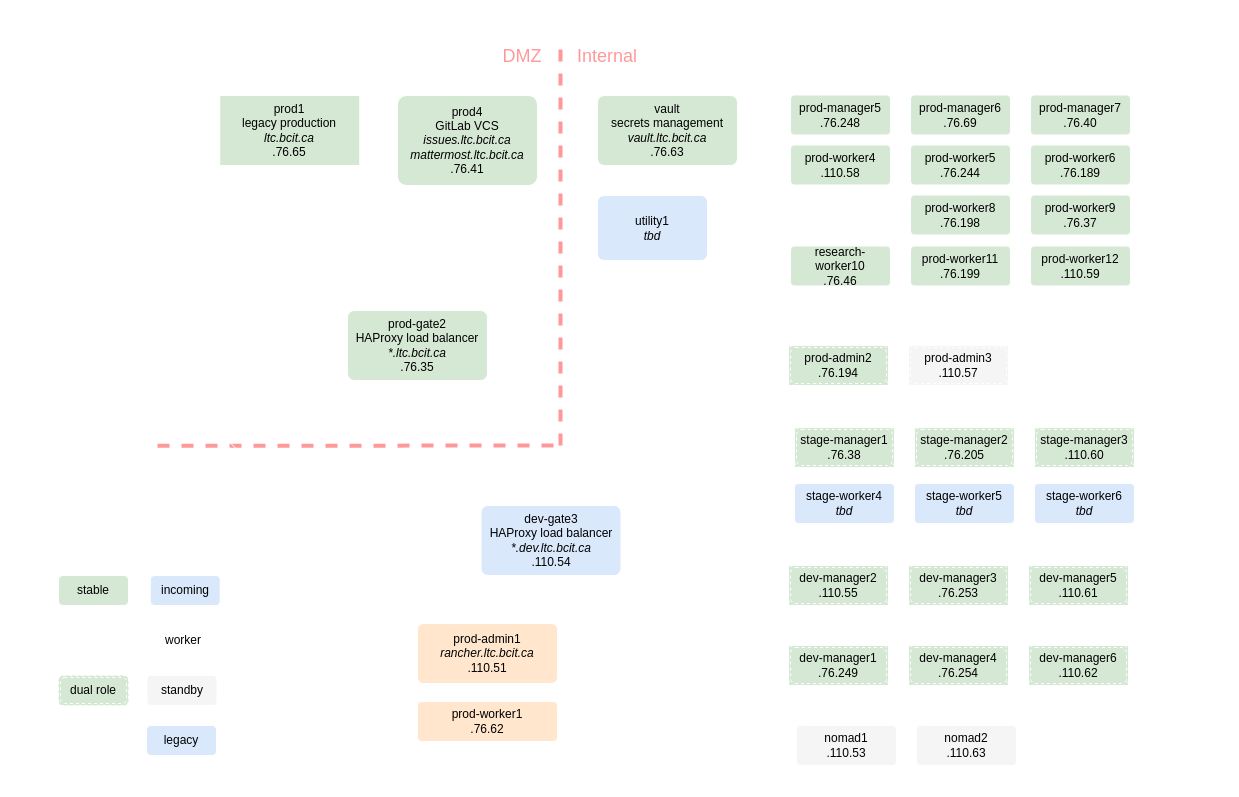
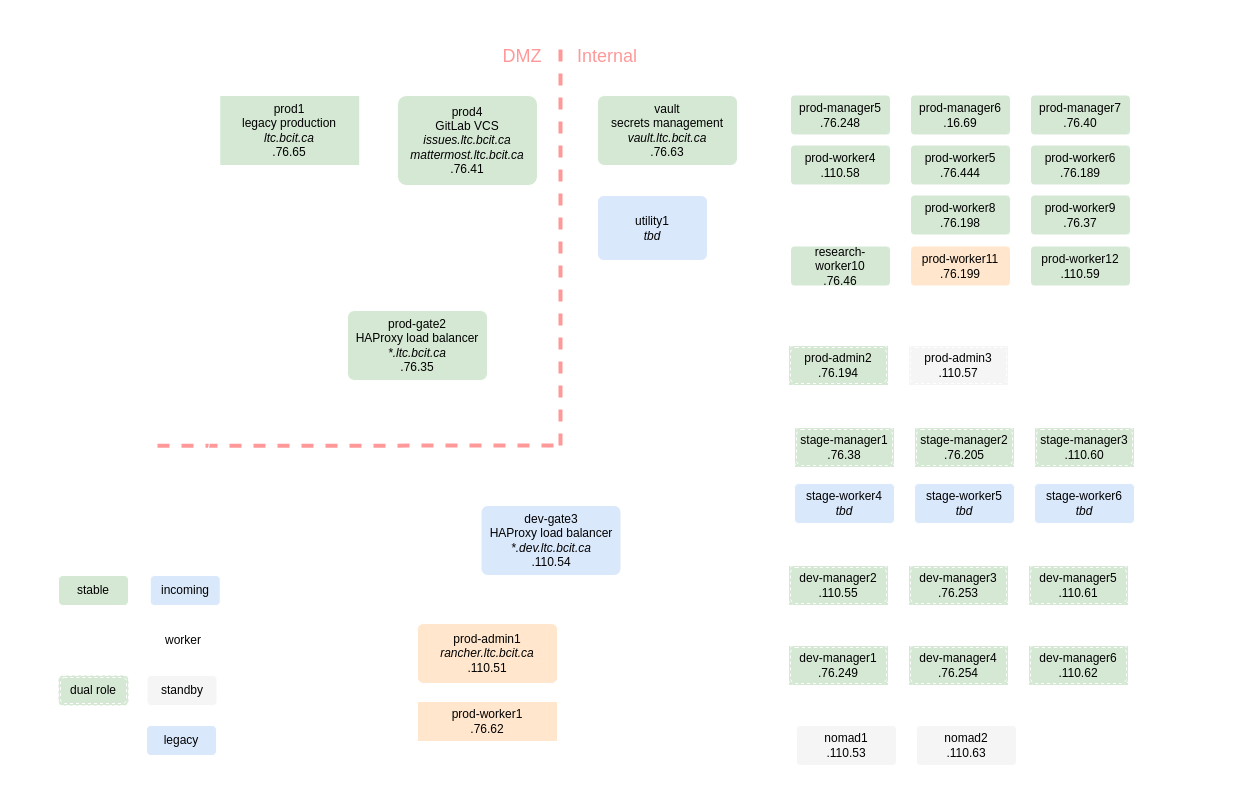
- <mxCell id="96" value="prod-manager6&lt;br&gt;.76.69" style="rounded=1;arcSize=10;whiteSpace=wrap;html=1;align=center;fillColor=#d5e8d4;strokeColor=#FFFFFF;strokeWidth=1;fontColor=#000000;" parent="94" vertex="1"><mxGeometry x="120" width="100" height="40" as="geometry" /></mxCell>
+ <mxCell id="96" value="prod-manager6&lt;br&gt;.16.69" style="rounded=1;arcSize=10;whiteSpace=wrap;html=1;align=center;fillColor=#d5e8d4;strokeColor=#FFFFFF;strokeWidth=1;fontColor=#000000;" parent="94" vertex="1"><mxGeometry x="120" width="100" height="40" as="geometry" /></mxCell>
- <mxCell id="98" value="prod-worker5&lt;br&gt;.76.244" style="rounded=1;arcSize=10;whiteSpace=wrap;html=1;align=center;fillColor=#d5e8d4;strokeColor=#FFFFFF;fontColor=#000000;" parent="94" vertex="1"><mxGeometry x="120" y="50" width="100" height="40" as="geometry" /></mxCell>
+ <mxCell id="98" value="prod-worker5&lt;br&gt;.76.444" style="rounded=1;arcSize=10;whiteSpace=wrap;html=1;align=center;fillColor=#d5e8d4;strokeColor=#FFFFFF;fontColor=#000000;" parent="94" vertex="1"><mxGeometry x="120" y="50" width="100" height="40" as="geometry" /></mxCell>
- <mxCell id="100" value="prod-worker11&lt;br&gt;.76.199" style="rounded=1;arcSize=10;whiteSpace=wrap;html=1;align=center;fillColor=#d5e8d4;strokeColor=#FFFFFF;fontColor=#000000;" parent="94" vertex="1"><mxGeometry x="120" y="151" width="100" height="40" as="geometry" /></mxCell>
+ <mxCell id="100" value="prod-worker11&lt;br&gt;.76.199" style="rounded=1;arcSize=10;whiteSpace=wrap;html=1;align=center;fillColor=#ffe6cc;strokeColor=#FFFFFF;fontColor=#000000;" parent="94" vertex="1"><mxGeometry x="120" y="151" width="100" height="40" as="geometry" /></mxCell>
- <mxCell id="35" style="edgeStyle=none;orthogonalLoop=1;jettySize=auto;html=1;exitX=0.5;exitY=1;exitDx=0;exitDy=0;entryX=0;entryY=0;entryDx=0;entryDy=0;strokeColor=#FFFFFF;fontColor=#000000;" parent="1" source="20" target="36" edge="1"><mxGeometry relative="1" as="geometry"><mxPoint x="390" y="745" as="targetPoint" /><mxPoint x="319.25" y="373" as="sourcePoint" /></mxGeometry></mxCell>
+ <mxCell id="35" style="edgeStyle=none;orthogonalLoop=1;jettySize=auto;html=1;exitX=0.5;exitY=1;exitDx=0;exitDy=0;strokeColor=#FFFFFF;fontColor=#000000;" parent="1" source="20" target="22" edge="1"><mxGeometry relative="1" as="geometry"><mxPoint x="390" y="745" as="targetPoint" /><mxPoint x="319.25" y="373" as="sourcePoint" /></mxGeometry></mxCell>
- <mxCell id="39" value="&lt;font&gt;prod-worker1&lt;br&gt;.76.62&lt;/font&gt;" style="rounded=1;arcSize=10;whiteSpace=wrap;html=1;align=center;fillColor=#ffe6cc;strokeColor=#FFFFFF;fontColor=#000000;" parent="1" vertex="1"><mxGeometry x="417" y="701" width="140" height="40" as="geometry" /></mxCell>
+ <mxCell id="39" value="&lt;font&gt;prod-worker1&lt;br&gt;.76.62&lt;/font&gt;" style="arcSize=10;whiteSpace=wrap;html=1;align=center;fillColor=#ffe6cc;strokeColor=#FFFFFF;fontColor=#000000;rounded=0;" parent="1" vertex="1"><mxGeometry x="417" y="701" width="140" height="40" as="geometry" /></mxCell>
